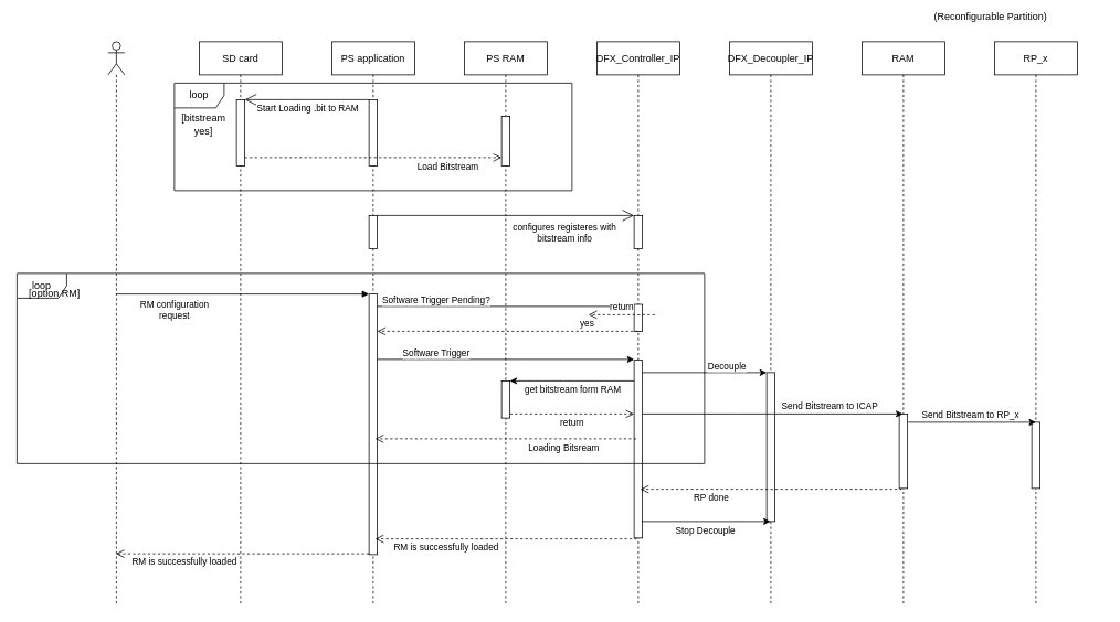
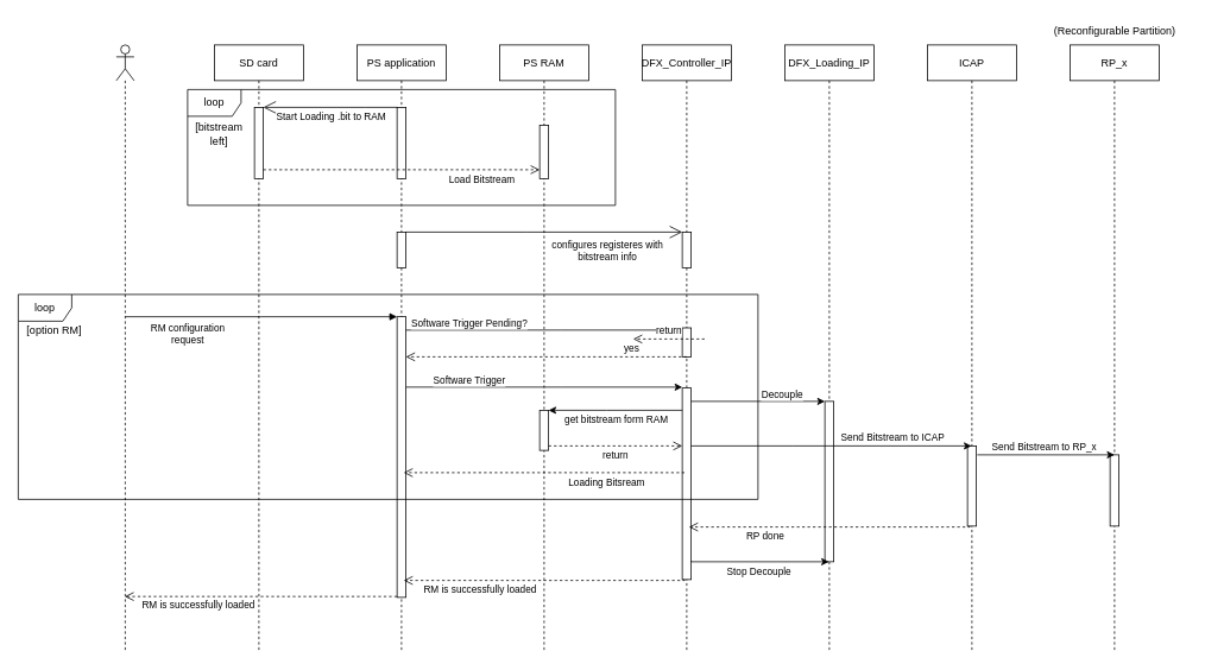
- <mxCell id="14" value="(Reconfigurable Partition)" style="text;html=1;align=center;verticalAlign=middle;resizable=0;points=[];autosize=1;strokeColor=none;fillColor=none;" vertex="1" parent="1"><mxGeometry x="1115" y="5" width="160" height="30" as="geometry" /></mxCell>
+ <mxCell id="14" value="(Reconfigurable Partition)" style="text;html=1;align=center;verticalAlign=middle;resizable=0;points=[];autosize=1;strokeColor=none;fillColor=none;" vertex="1" parent="1"><mxGeometry x="1170" y="20" width="160" height="30" as="geometry" /></mxCell>
- <mxCell id="7" value="DFX_Decoupler_IP" style="shape=umlLifeline;perimeter=lifelinePerimeter;whiteSpace=wrap;html=1;container=1;dropTarget=0;collapsible=0;recursiveResize=0;outlineConnect=0;portConstraint=eastwest;newEdgeStyle={&quot;edgeStyle&quot;:&quot;elbowEdgeStyle&quot;,&quot;elbow&quot;:&quot;vertical&quot;,&quot;curved&quot;:0,&quot;rounded&quot;:0};" vertex="1" parent="1"><mxGeometry x="880" y="50" width="100" height="680" as="geometry" /></mxCell>
+ <mxCell id="7" value="DFX_Loading_IP" style="shape=umlLifeline;perimeter=lifelinePerimeter;whiteSpace=wrap;html=1;container=1;dropTarget=0;collapsible=0;recursiveResize=0;outlineConnect=0;portConstraint=eastwest;newEdgeStyle={&quot;edgeStyle&quot;:&quot;elbowEdgeStyle&quot;,&quot;elbow&quot;:&quot;vertical&quot;,&quot;curved&quot;:0,&quot;rounded&quot;:0};" vertex="1" parent="1"><mxGeometry x="880" y="50" width="100" height="680" as="geometry" /></mxCell>
- <mxCell id="10" value="RAM" style="shape=umlLifeline;perimeter=lifelinePerimeter;whiteSpace=wrap;html=1;container=1;dropTarget=0;collapsible=0;recursiveResize=0;outlineConnect=0;portConstraint=eastwest;newEdgeStyle={&quot;edgeStyle&quot;:&quot;elbowEdgeStyle&quot;,&quot;elbow&quot;:&quot;vertical&quot;,&quot;curved&quot;:0,&quot;rounded&quot;:0};" vertex="1" parent="1"><mxGeometry x="1040" y="50" width="100" height="680" as="geometry" /></mxCell>
+ <mxCell id="10" value="ICAP" style="shape=umlLifeline;perimeter=lifelinePerimeter;whiteSpace=wrap;html=1;container=1;dropTarget=0;collapsible=0;recursiveResize=0;outlineConnect=0;portConstraint=eastwest;newEdgeStyle={&quot;edgeStyle&quot;:&quot;elbowEdgeStyle&quot;,&quot;elbow&quot;:&quot;vertical&quot;,&quot;curved&quot;:0,&quot;rounded&quot;:0};" vertex="1" parent="1"><mxGeometry x="1040" y="50" width="100" height="680" as="geometry" /></mxCell>
- <mxCell id="23" value="[bitstream &lt;br&gt;yes]" style="text;html=1;align=center;verticalAlign=middle;resizable=0;points=[];autosize=1;strokeColor=none;fillColor=none;" vertex="1" parent="1"><mxGeometry x="205" y="130" width="80" height="40" as="geometry" /></mxCell>
+ <mxCell id="23" value="[bitstream &lt;br&gt;left]" style="text;html=1;align=center;verticalAlign=middle;resizable=0;points=[];autosize=1;strokeColor=none;fillColor=none;" vertex="1" parent="1"><mxGeometry x="205" y="130" width="80" height="40" as="geometry" /></mxCell>
- <mxCell id="31" value="[option RM]" style="text;html=1;align=center;verticalAlign=middle;resizable=0;points=[];autosize=1;strokeColor=none;fillColor=none;" vertex="1" parent="1"><mxGeometry x="25" y="340" width="80" height="30" as="geometry" /></mxCell>
+ <mxCell id="31" value="[option RM]" style="text;html=1;align=center;verticalAlign=middle;resizable=0;points=[];autosize=1;strokeColor=none;fillColor=none;" vertex="1" parent="1"><mxGeometry x="20" y="355" width="80" height="30" as="geometry" /></mxCell>
